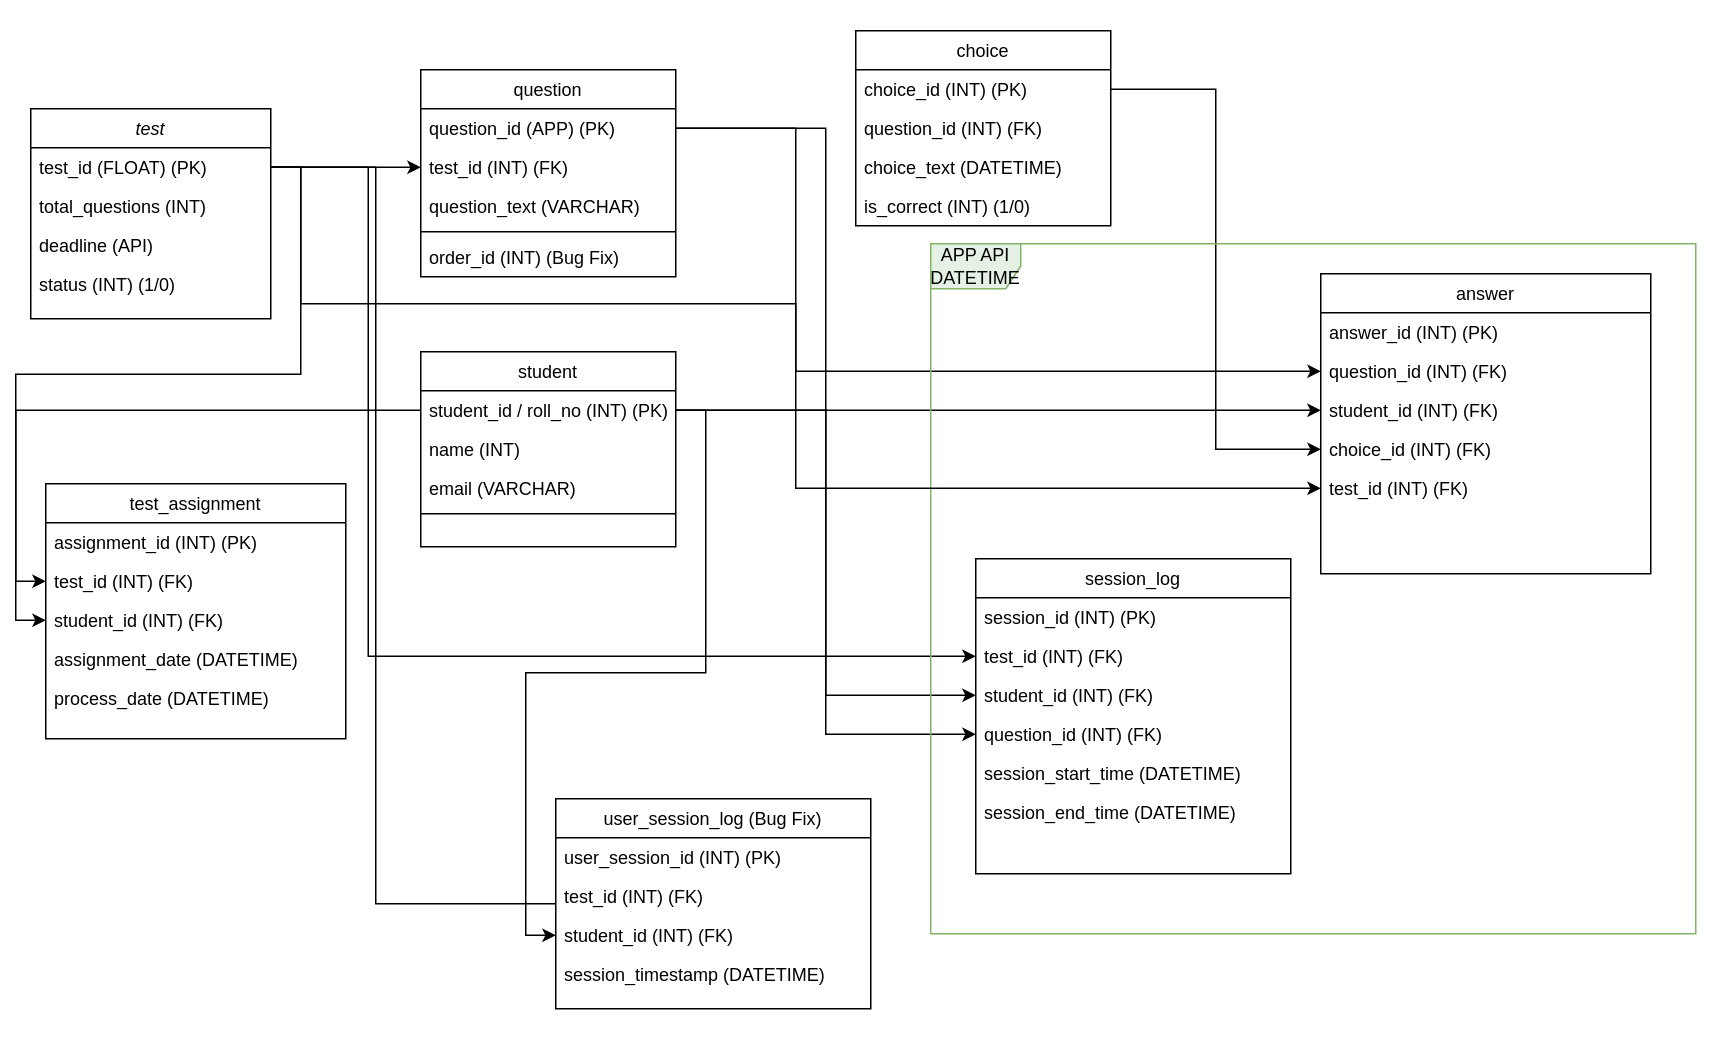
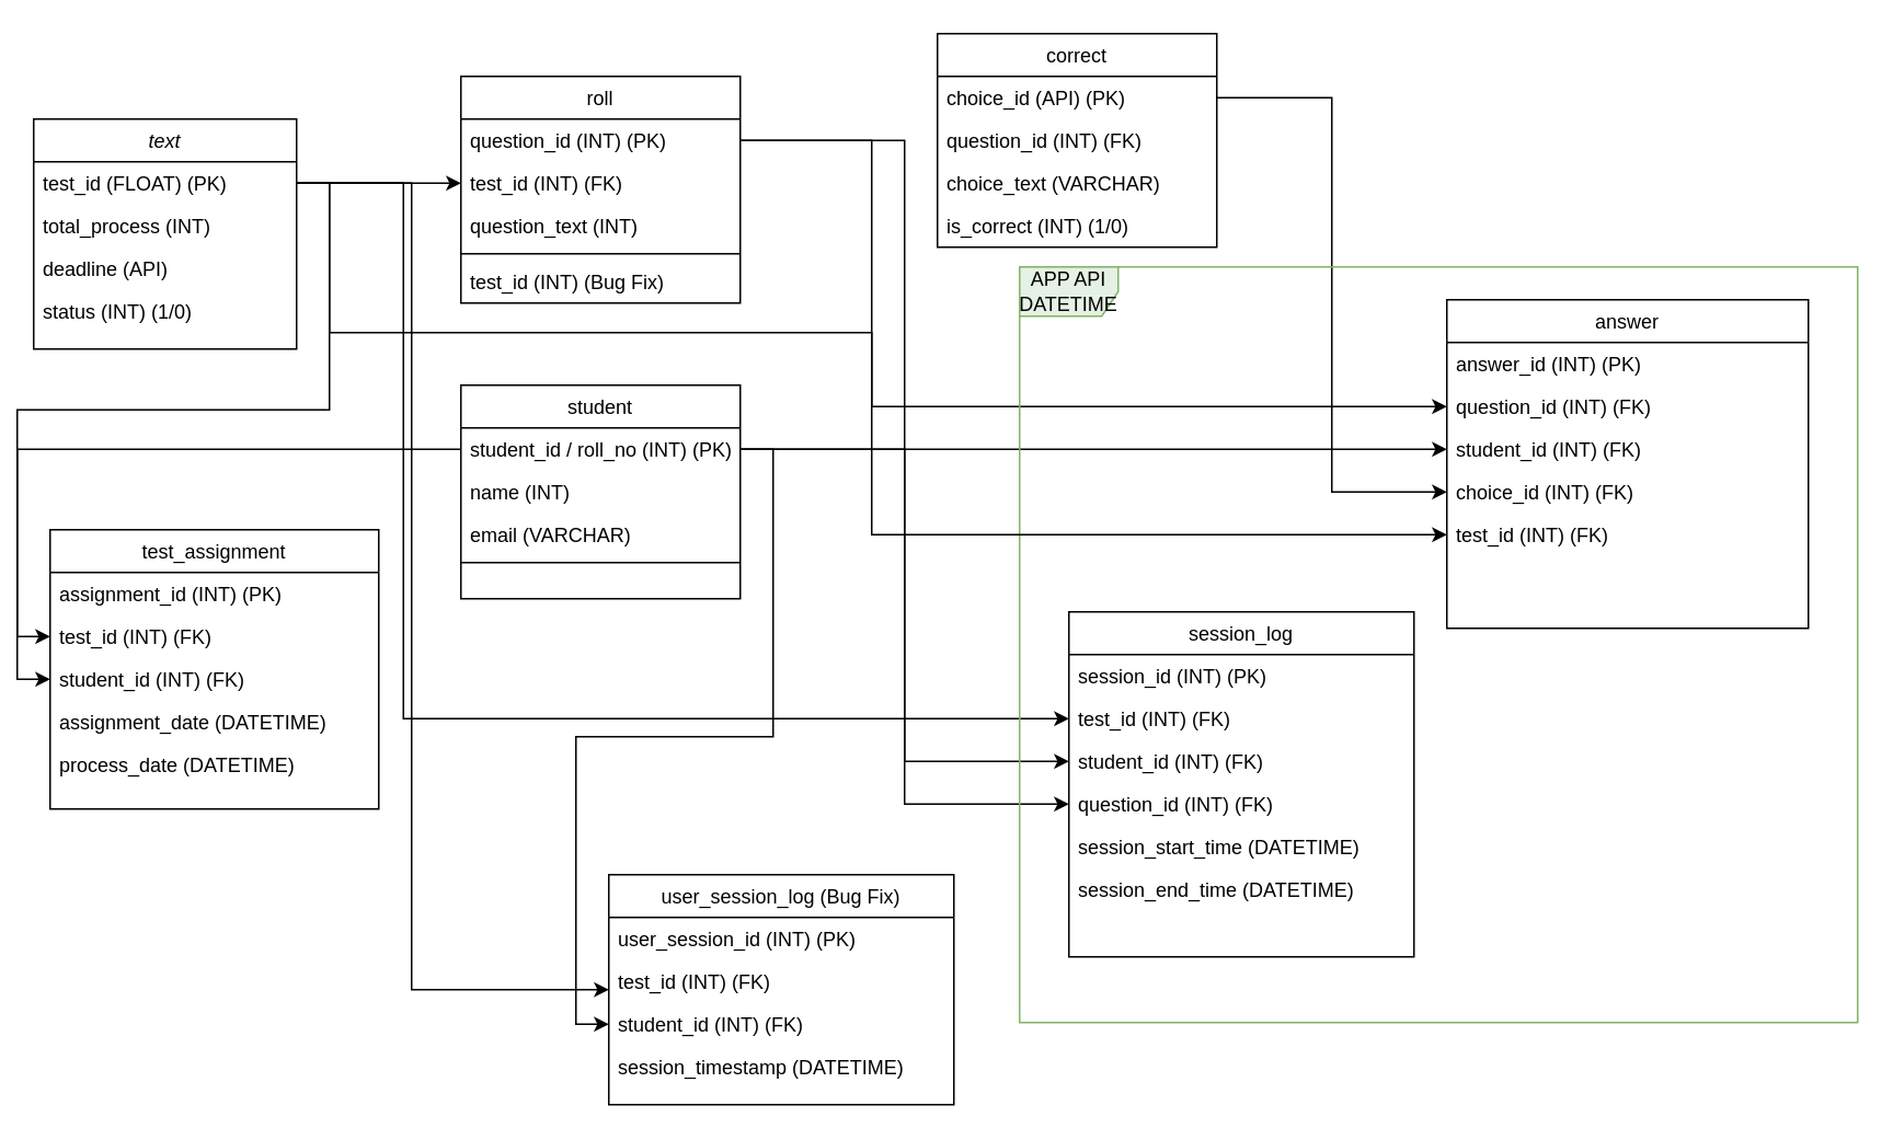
- <mxCell id="24" value="choice" style="swimlane;fontStyle=0;align=center;verticalAlign=top;childLayout=stackLayout;horizontal=1;startSize=26;horizontalStack=0;resizeParent=1;resizeLast=0;collapsible=1;marginBottom=0;rounded=0;shadow=0;strokeWidth=1;" parent="1" vertex="1"><mxGeometry x="570" y="20" width="170" height="130" as="geometry"><mxRectangle x="550" y="140" width="160" height="26" as="alternateBounds" /></mxGeometry></mxCell>
+ <mxCell id="24" value="correct" style="swimlane;fontStyle=0;align=center;verticalAlign=top;childLayout=stackLayout;horizontal=1;startSize=26;horizontalStack=0;resizeParent=1;resizeLast=0;collapsible=1;marginBottom=0;rounded=0;shadow=0;strokeWidth=1;" parent="1" vertex="1"><mxGeometry x="570" y="20" width="170" height="130" as="geometry"><mxRectangle x="550" y="140" width="160" height="26" as="alternateBounds" /></mxGeometry></mxCell>
- <mxCell id="12" value="question" style="swimlane;fontStyle=0;align=center;verticalAlign=top;childLayout=stackLayout;horizontal=1;startSize=26;horizontalStack=0;resizeParent=1;resizeLast=0;collapsible=1;marginBottom=0;rounded=0;shadow=0;strokeWidth=1;" parent="1" vertex="1"><mxGeometry x="280" y="46" width="170" height="138" as="geometry"><mxRectangle x="550" y="140" width="160" height="26" as="alternateBounds" /></mxGeometry></mxCell>
+ <mxCell id="12" value="roll" style="swimlane;fontStyle=0;align=center;verticalAlign=top;childLayout=stackLayout;horizontal=1;startSize=26;horizontalStack=0;resizeParent=1;resizeLast=0;collapsible=1;marginBottom=0;rounded=0;shadow=0;strokeWidth=1;" parent="1" vertex="1"><mxGeometry x="280" y="46" width="170" height="138" as="geometry"><mxRectangle x="550" y="140" width="160" height="26" as="alternateBounds" /></mxGeometry></mxCell>
- <mxCell id="25" value="choice_id (INT) (PK)" style="text;align=left;verticalAlign=top;spacingLeft=4;spacingRight=4;overflow=hidden;rotatable=0;points=[[0,0.5],[1,0.5]];portConstraint=eastwest;" parent="24" vertex="1"><mxGeometry y="26" width="170" height="26" as="geometry" /></mxCell>
+ <mxCell id="25" value="choice_id (API) (PK)" style="text;align=left;verticalAlign=top;spacingLeft=4;spacingRight=4;overflow=hidden;rotatable=0;points=[[0,0.5],[1,0.5]];portConstraint=eastwest;" parent="24" vertex="1"><mxGeometry y="26" width="170" height="26" as="geometry" /></mxCell>
- <mxCell id="2" value="test" style="swimlane;fontStyle=2;align=center;verticalAlign=top;childLayout=stackLayout;horizontal=1;startSize=26;horizontalStack=0;resizeParent=1;resizeLast=0;collapsible=1;marginBottom=0;rounded=0;shadow=0;strokeWidth=1;" parent="1" vertex="1"><mxGeometry x="20" y="72" width="160" height="140" as="geometry"><mxRectangle x="230" y="140" width="160" height="26" as="alternateBounds" /></mxGeometry></mxCell>
+ <mxCell id="2" value="text" style="swimlane;fontStyle=2;align=center;verticalAlign=top;childLayout=stackLayout;horizontal=1;startSize=26;horizontalStack=0;resizeParent=1;resizeLast=0;collapsible=1;marginBottom=0;rounded=0;shadow=0;strokeWidth=1;" parent="1" vertex="1"><mxGeometry x="20" y="72" width="160" height="140" as="geometry"><mxRectangle x="230" y="140" width="160" height="26" as="alternateBounds" /></mxGeometry></mxCell>
- <mxCell id="13" value="question_id (APP) (PK)" style="text;align=left;verticalAlign=top;spacingLeft=4;spacingRight=4;overflow=hidden;rotatable=0;points=[[0,0.5],[1,0.5]];portConstraint=eastwest;" parent="12" vertex="1"><mxGeometry y="26" width="170" height="26" as="geometry" /></mxCell>
+ <mxCell id="13" value="question_id (INT) (PK)" style="text;align=left;verticalAlign=top;spacingLeft=4;spacingRight=4;overflow=hidden;rotatable=0;points=[[0,0.5],[1,0.5]];portConstraint=eastwest;" parent="12" vertex="1"><mxGeometry y="26" width="170" height="26" as="geometry" /></mxCell>
- <mxCell id="27" value="choice_text (DATETIME)" style="text;align=left;verticalAlign=top;spacingLeft=4;spacingRight=4;overflow=hidden;rotatable=0;points=[[0,0.5],[1,0.5]];portConstraint=eastwest;rounded=0;shadow=0;html=0;" parent="24" vertex="1"><mxGeometry y="78" width="170" height="26" as="geometry" /></mxCell>
+ <mxCell id="27" value="choice_text (VARCHAR)" style="text;align=left;verticalAlign=top;spacingLeft=4;spacingRight=4;overflow=hidden;rotatable=0;points=[[0,0.5],[1,0.5]];portConstraint=eastwest;rounded=0;shadow=0;html=0;" parent="24" vertex="1"><mxGeometry y="78" width="170" height="26" as="geometry" /></mxCell>
- <mxCell id="4" value="total_questions (INT) " style="text;align=left;verticalAlign=top;spacingLeft=4;spacingRight=4;overflow=hidden;rotatable=0;points=[[0,0.5],[1,0.5]];portConstraint=eastwest;rounded=0;shadow=0;html=0;" parent="2" vertex="1"><mxGeometry y="52" width="160" height="26" as="geometry" /></mxCell>
+ <mxCell id="4" value="total_process (INT) " style="text;align=left;verticalAlign=top;spacingLeft=4;spacingRight=4;overflow=hidden;rotatable=0;points=[[0,0.5],[1,0.5]];portConstraint=eastwest;rounded=0;shadow=0;html=0;" parent="2" vertex="1"><mxGeometry y="52" width="160" height="26" as="geometry" /></mxCell>
- <mxCell id="15" value="question_text (VARCHAR)" style="text;align=left;verticalAlign=top;spacingLeft=4;spacingRight=4;overflow=hidden;rotatable=0;points=[[0,0.5],[1,0.5]];portConstraint=eastwest;rounded=0;shadow=0;html=0;" parent="12" vertex="1"><mxGeometry y="78" width="170" height="26" as="geometry" /></mxCell>
+ <mxCell id="15" value="question_text (INT)" style="text;align=left;verticalAlign=top;spacingLeft=4;spacingRight=4;overflow=hidden;rotatable=0;points=[[0,0.5],[1,0.5]];portConstraint=eastwest;rounded=0;shadow=0;html=0;" parent="12" vertex="1"><mxGeometry y="78" width="170" height="26" as="geometry" /></mxCell>
- <mxCell id="17" value="order_id (INT) (Bug Fix)" style="text;align=left;verticalAlign=top;spacingLeft=4;spacingRight=4;overflow=hidden;rotatable=0;points=[[0,0.5],[1,0.5]];portConstraint=eastwest;rounded=0;shadow=0;html=0;" vertex="1" parent="12"><mxGeometry y="112" width="170" height="26" as="geometry" /></mxCell>
+ <mxCell id="17" value="test_id (INT) (Bug Fix)" style="text;align=left;verticalAlign=top;spacingLeft=4;spacingRight=4;overflow=hidden;rotatable=0;points=[[0,0.5],[1,0.5]];portConstraint=eastwest;rounded=0;shadow=0;html=0;" vertex="1" parent="12"><mxGeometry y="112" width="170" height="26" as="geometry" /></mxCell>
- <mxCell id="58" style="edgeStyle=orthogonalEdgeStyle;rounded=0;orthogonalLoop=1;jettySize=auto;html=1;entryX=0;entryY=0.5;entryDx=0;entryDy=0;endArrow=none;" edge="1" parent="1" source="3" target="53"><mxGeometry relative="1" as="geometry"><Array as="points"><mxPoint x="250" y="111" /><mxPoint x="250" y="602" /></Array></mxGeometry></mxCell>
+ <mxCell id="58" style="edgeStyle=orthogonalEdgeStyle;rounded=0;orthogonalLoop=1;jettySize=auto;html=1;entryX=0;entryY=0.5;entryDx=0;entryDy=0;" edge="1" parent="1" source="3" target="53"><mxGeometry relative="1" as="geometry"><Array as="points"><mxPoint x="250" y="111" /><mxPoint x="250" y="602" /></Array></mxGeometry></mxCell>
